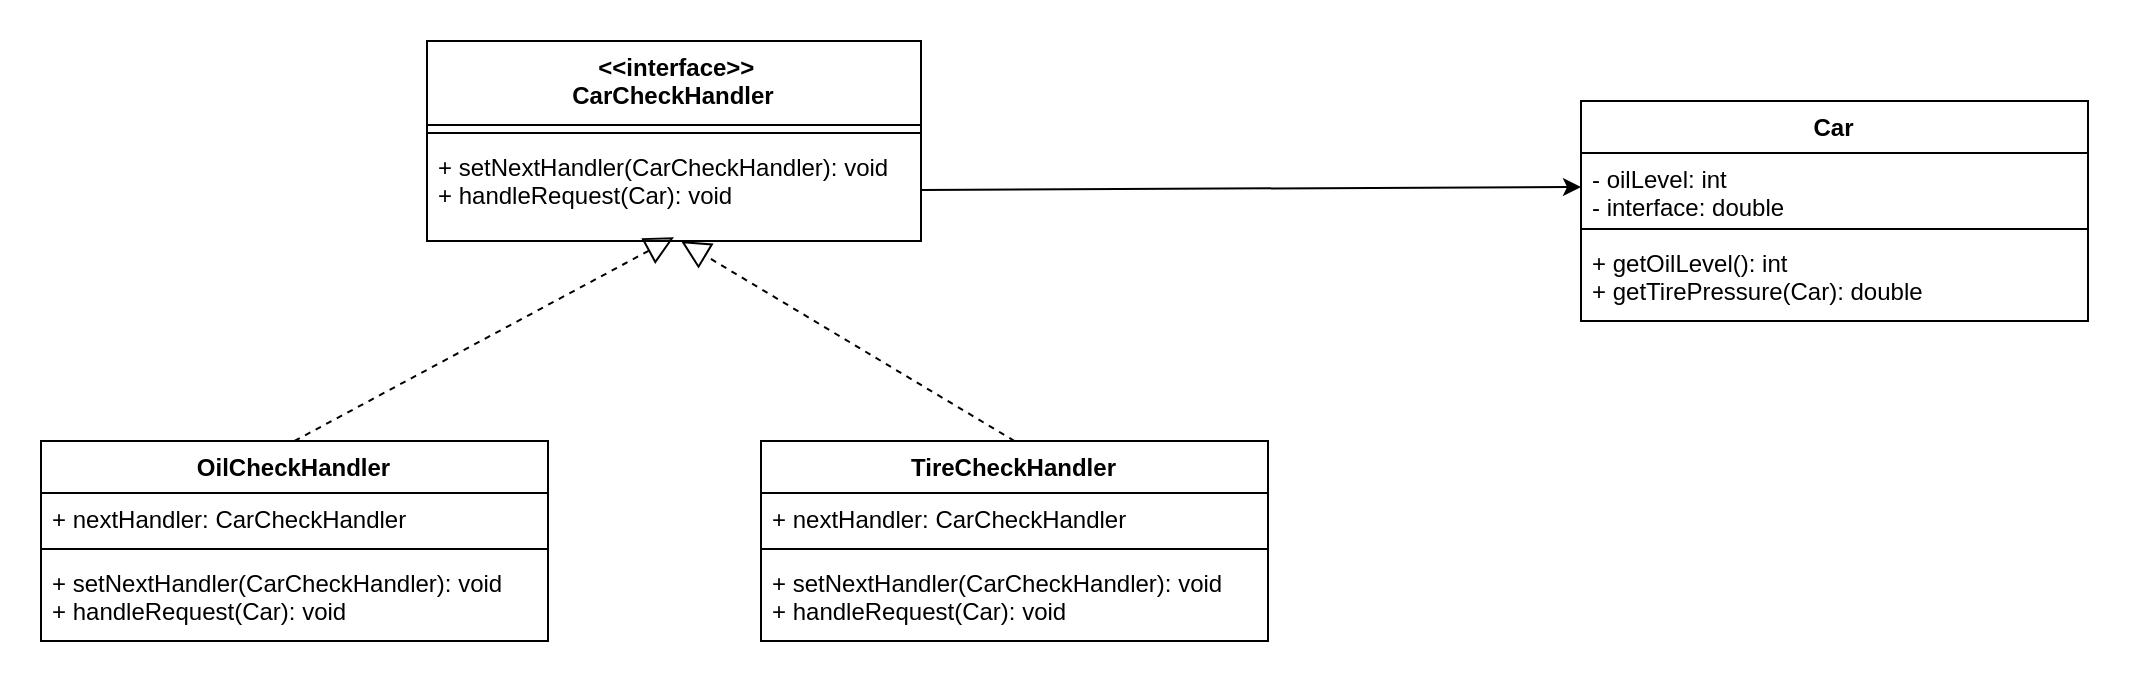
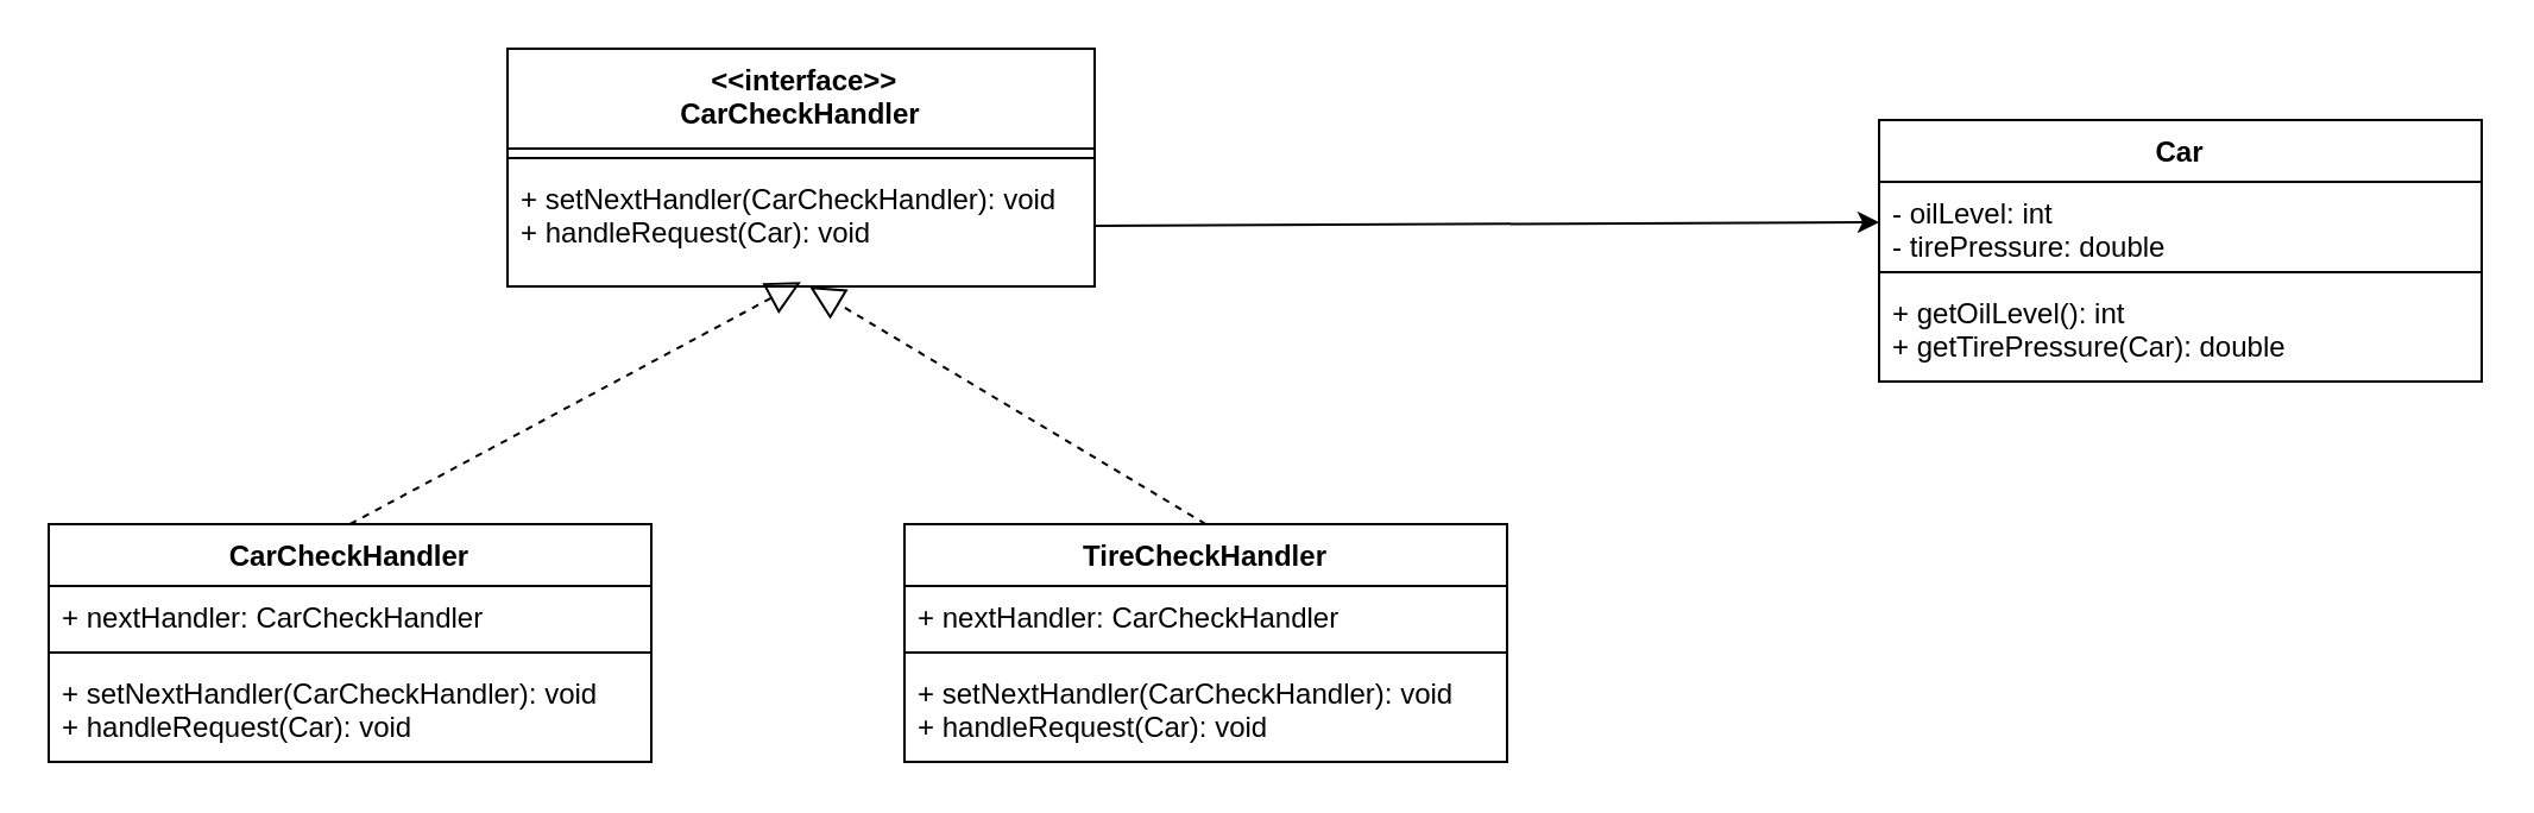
- <mxCell id="16" value="- oilLevel: int&#10;- interface: double" style="text;strokeColor=none;fillColor=none;align=left;verticalAlign=top;spacingLeft=4;spacingRight=4;overflow=hidden;rotatable=0;points=[[0,0.5],[1,0.5]];portConstraint=eastwest;" vertex="1" parent="15"><mxGeometry y="26" width="253.5" height="34" as="geometry" /></mxCell>
+ <mxCell id="16" value="- oilLevel: int&#10;- tirePressure: double" style="text;strokeColor=none;fillColor=none;align=left;verticalAlign=top;spacingLeft=4;spacingRight=4;overflow=hidden;rotatable=0;points=[[0,0.5],[1,0.5]];portConstraint=eastwest;" vertex="1" parent="15"><mxGeometry y="26" width="253.5" height="34" as="geometry" /></mxCell>
- <mxCell id="5" value="OilCheckHandler" style="swimlane;fontStyle=1;align=center;verticalAlign=top;childLayout=stackLayout;horizontal=1;startSize=26;horizontalStack=0;resizeParent=1;resizeParentMax=0;resizeLast=0;collapsible=1;marginBottom=0;" vertex="1" parent="1"><mxGeometry x="20" y="220" width="253.5" height="100" as="geometry" /></mxCell>
+ <mxCell id="5" value="CarCheckHandler" style="swimlane;fontStyle=1;align=center;verticalAlign=top;childLayout=stackLayout;horizontal=1;startSize=26;horizontalStack=0;resizeParent=1;resizeParentMax=0;resizeLast=0;collapsible=1;marginBottom=0;" vertex="1" parent="1"><mxGeometry x="20" y="220" width="253.5" height="100" as="geometry" /></mxCell>
